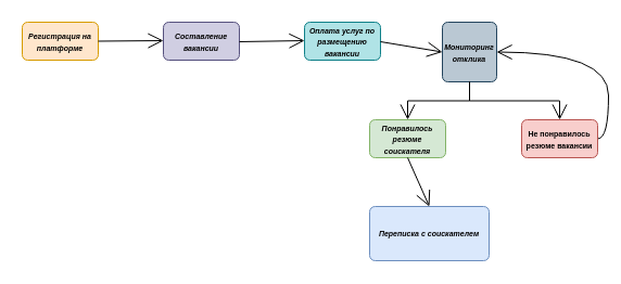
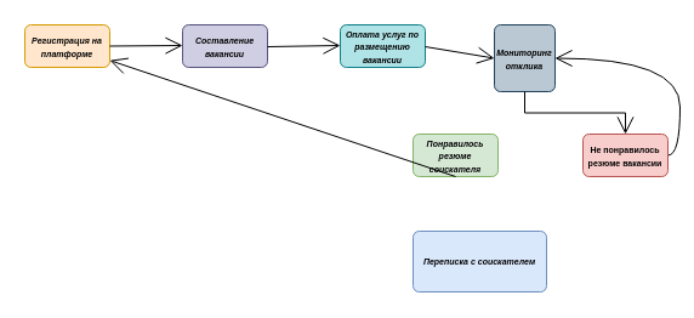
- <mxCell id="12" value="" style="endArrow=open;endFill=1;endSize=12;html=1;rounded=0;exitX=0.5;exitY=1;exitDx=0;exitDy=0;entryX=0.5;entryY=0;entryDx=0;entryDy=0;edgeStyle=orthogonalEdgeStyle;" parent="1" source="7" target="9" edge="1"><mxGeometry width="160" relative="1" as="geometry"><mxPoint x="420" y="91" as="sourcePoint" /><mxPoint x="480" y="90" as="targetPoint" /></mxGeometry></mxCell>
- <mxCell id="14" value="" style="endArrow=open;endFill=1;endSize=12;html=1;rounded=0;exitX=0.5;exitY=1;exitDx=0;exitDy=0;entryX=0.5;entryY=0;entryDx=0;entryDy=0;" parent="1" source="9" target="15" edge="1"><mxGeometry width="160" relative="1" as="geometry"><mxPoint x="360" y="160" as="sourcePoint" /><mxPoint x="375" y="180" as="targetPoint" /></mxGeometry></mxCell>
+ <mxCell id="14" value="" style="endArrow=open;endFill=1;endSize=12;html=1;rounded=0;exitX=0.5;exitY=1;exitDx=0;exitDy=0;" parent="1" source="9" target="2" edge="1"><mxGeometry width="160" relative="1" as="geometry"><mxPoint x="360" y="160" as="sourcePoint" /><mxPoint x="375" y="180" as="targetPoint" /></mxGeometry></mxCell>
